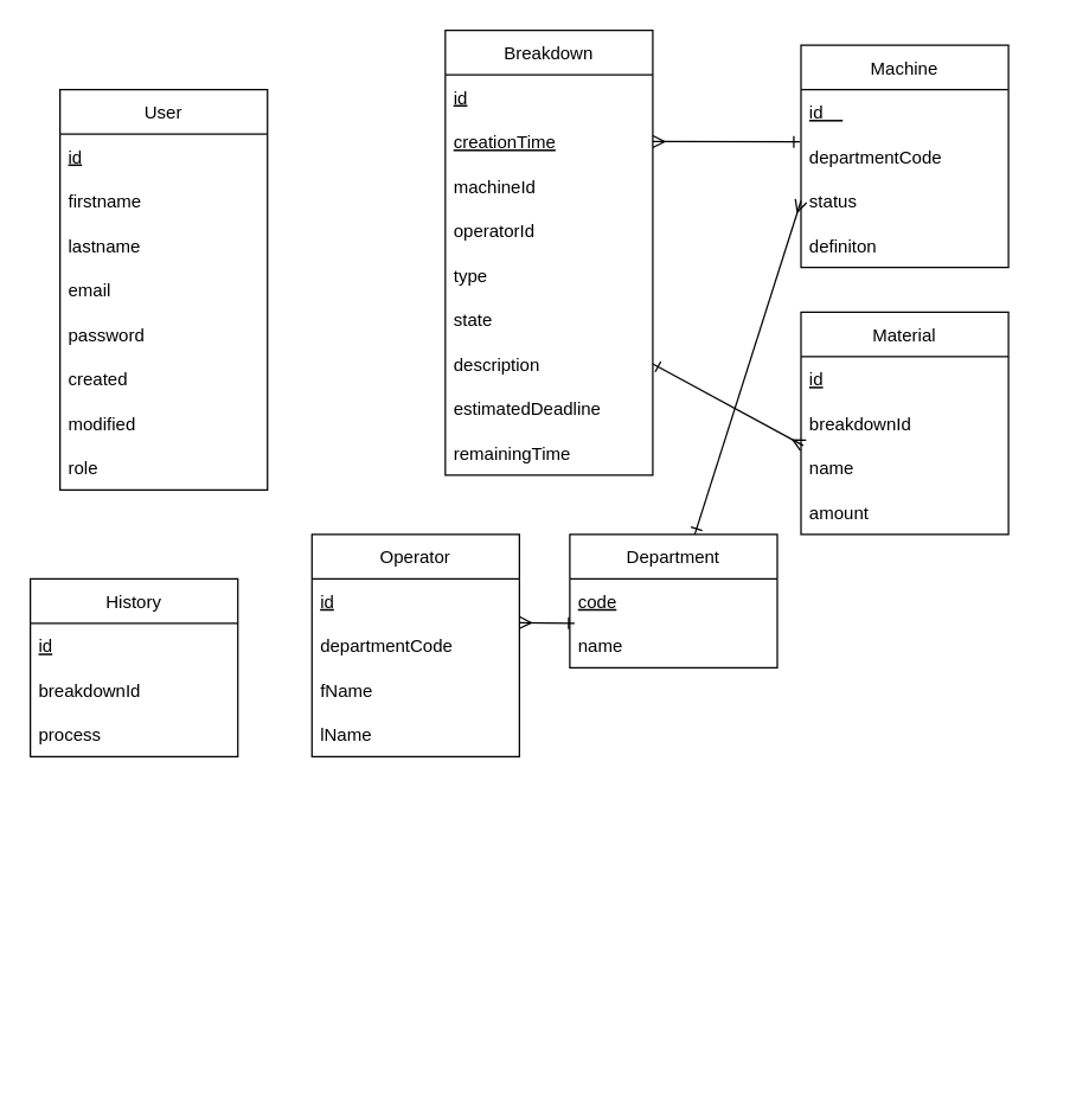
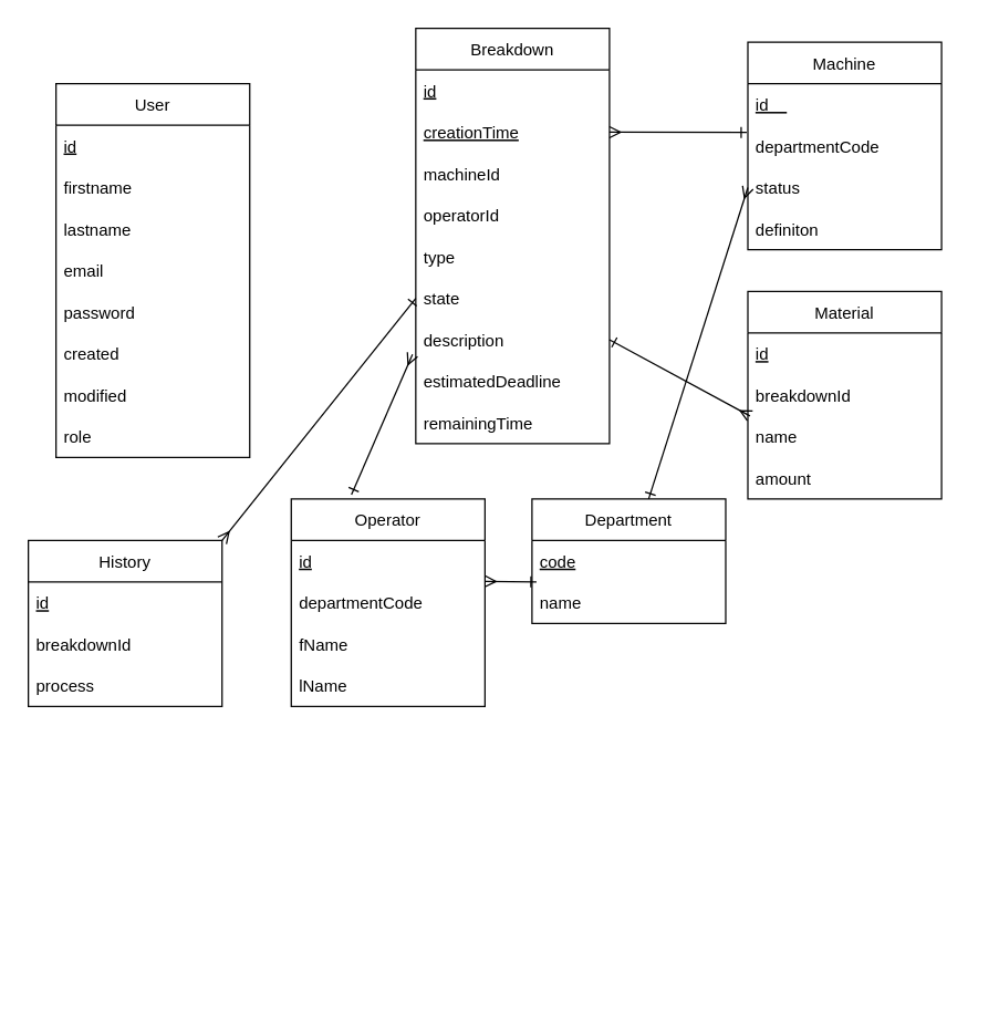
+ <mxCell id="49" value="" style="fontSize=12;html=1;endArrow=ERone;rounded=0;startArrow=ERmany;startFill=0;endFill=0;exitX=1;exitY=0;exitDx=0;exitDy=0;entryX=0;entryY=0.5;entryDx=0;entryDy=0;" edge="1" parent="1" source="45" target="8"><mxGeometry width="100" height="100" relative="1" as="geometry"><mxPoint x="254.08" y="234.37" as="sourcePoint" /><mxPoint x="210" y="335.63" as="targetPoint" /></mxGeometry></mxCell>
+ <mxCell id="43" value="" style="fontSize=12;html=1;endArrow=ERone;rounded=0;startArrow=ERmany;startFill=0;endFill=0;exitX=-0.017;exitY=-0.147;exitDx=0;exitDy=0;entryX=0.311;entryY=-0.021;entryDx=0;entryDy=0;entryPerimeter=0;exitPerimeter=0;" parent="1" source="10" target="32" edge="1"><mxGeometry width="100" height="100" relative="1" as="geometry"><mxPoint x="271" y="323.5" as="sourcePoint" /><mxPoint x="308.22" y="324" as="targetPoint" /></mxGeometry></mxCell>
